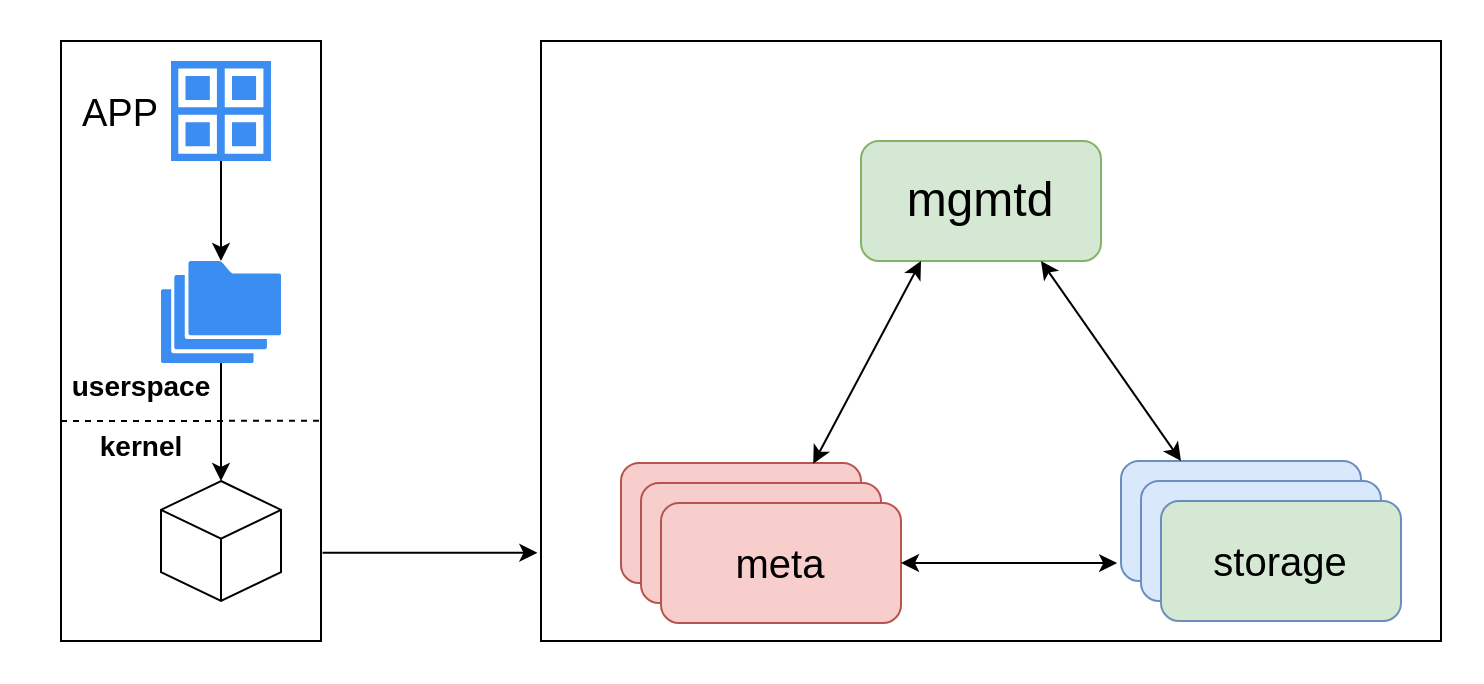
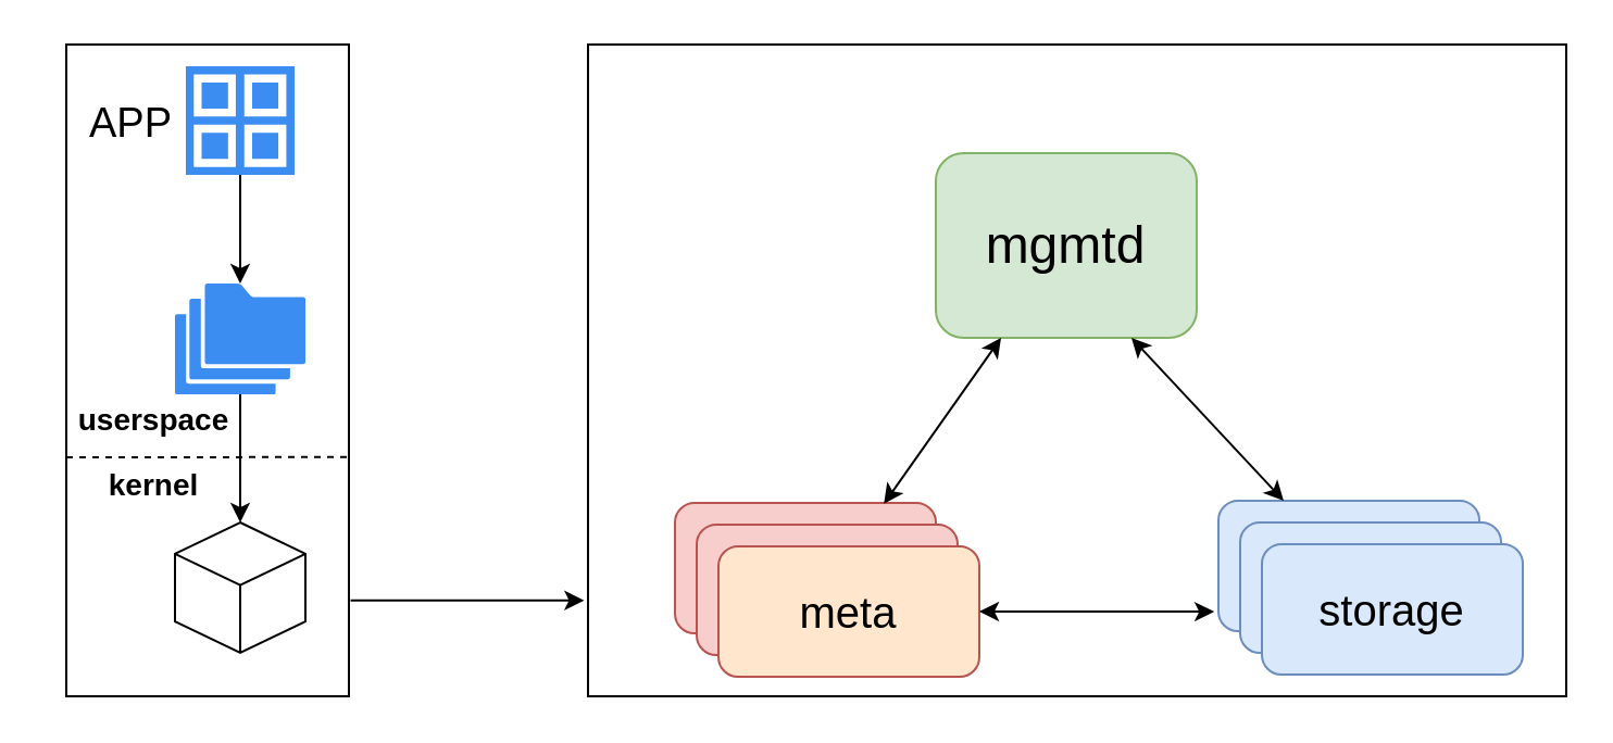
- <mxCell id="16" value="&lt;font style=&quot;font-size: 24px&quot;&gt;mgmtd&lt;/font&gt;" style="rounded=1;whiteSpace=wrap;html=1;fillColor=#d5e8d4;strokeColor=#82b366;" parent="1" vertex="1"><mxGeometry x="430" y="70" width="120" height="60" as="geometry" /></mxCell>
+ <mxCell id="16" value="&lt;font style=&quot;font-size: 24px&quot;&gt;mgmtd&lt;/font&gt;" style="rounded=1;whiteSpace=wrap;html=1;fillColor=#d5e8d4;strokeColor=#82b366;" parent="1" vertex="1"><mxGeometry x="430" y="70" width="120" height="85" as="geometry" /></mxCell>
- <mxCell id="13" value="&lt;font style=&quot;font-size: 20px&quot;&gt;storage&lt;/font&gt;" style="rounded=1;whiteSpace=wrap;html=1;fillColor=#d5e8d4;strokeColor=#6c8ebf;" parent="1" vertex="1"><mxGeometry x="580" y="250" width="120" height="60" as="geometry" /></mxCell>
+ <mxCell id="13" value="&lt;font style=&quot;font-size: 20px&quot;&gt;storage&lt;/font&gt;" style="rounded=1;whiteSpace=wrap;html=1;fillColor=#dae8fc;strokeColor=#6c8ebf;" parent="1" vertex="1"><mxGeometry x="580" y="250" width="120" height="60" as="geometry" /></mxCell>
- <mxCell id="15" value="&lt;font style=&quot;font-size: 20px&quot;&gt;meta&lt;/font&gt;" style="rounded=1;whiteSpace=wrap;html=1;fillColor=#f8cecc;strokeColor=#b85450;" parent="1" vertex="1"><mxGeometry x="330" y="251" width="120" height="60" as="geometry" /></mxCell>
+ <mxCell id="15" value="&lt;font style=&quot;font-size: 20px&quot;&gt;meta&lt;/font&gt;" style="rounded=1;whiteSpace=wrap;html=1;fillColor=#ffe6cc;strokeColor=#b85450;" parent="1" vertex="1"><mxGeometry x="330" y="251" width="120" height="60" as="geometry" /></mxCell>
